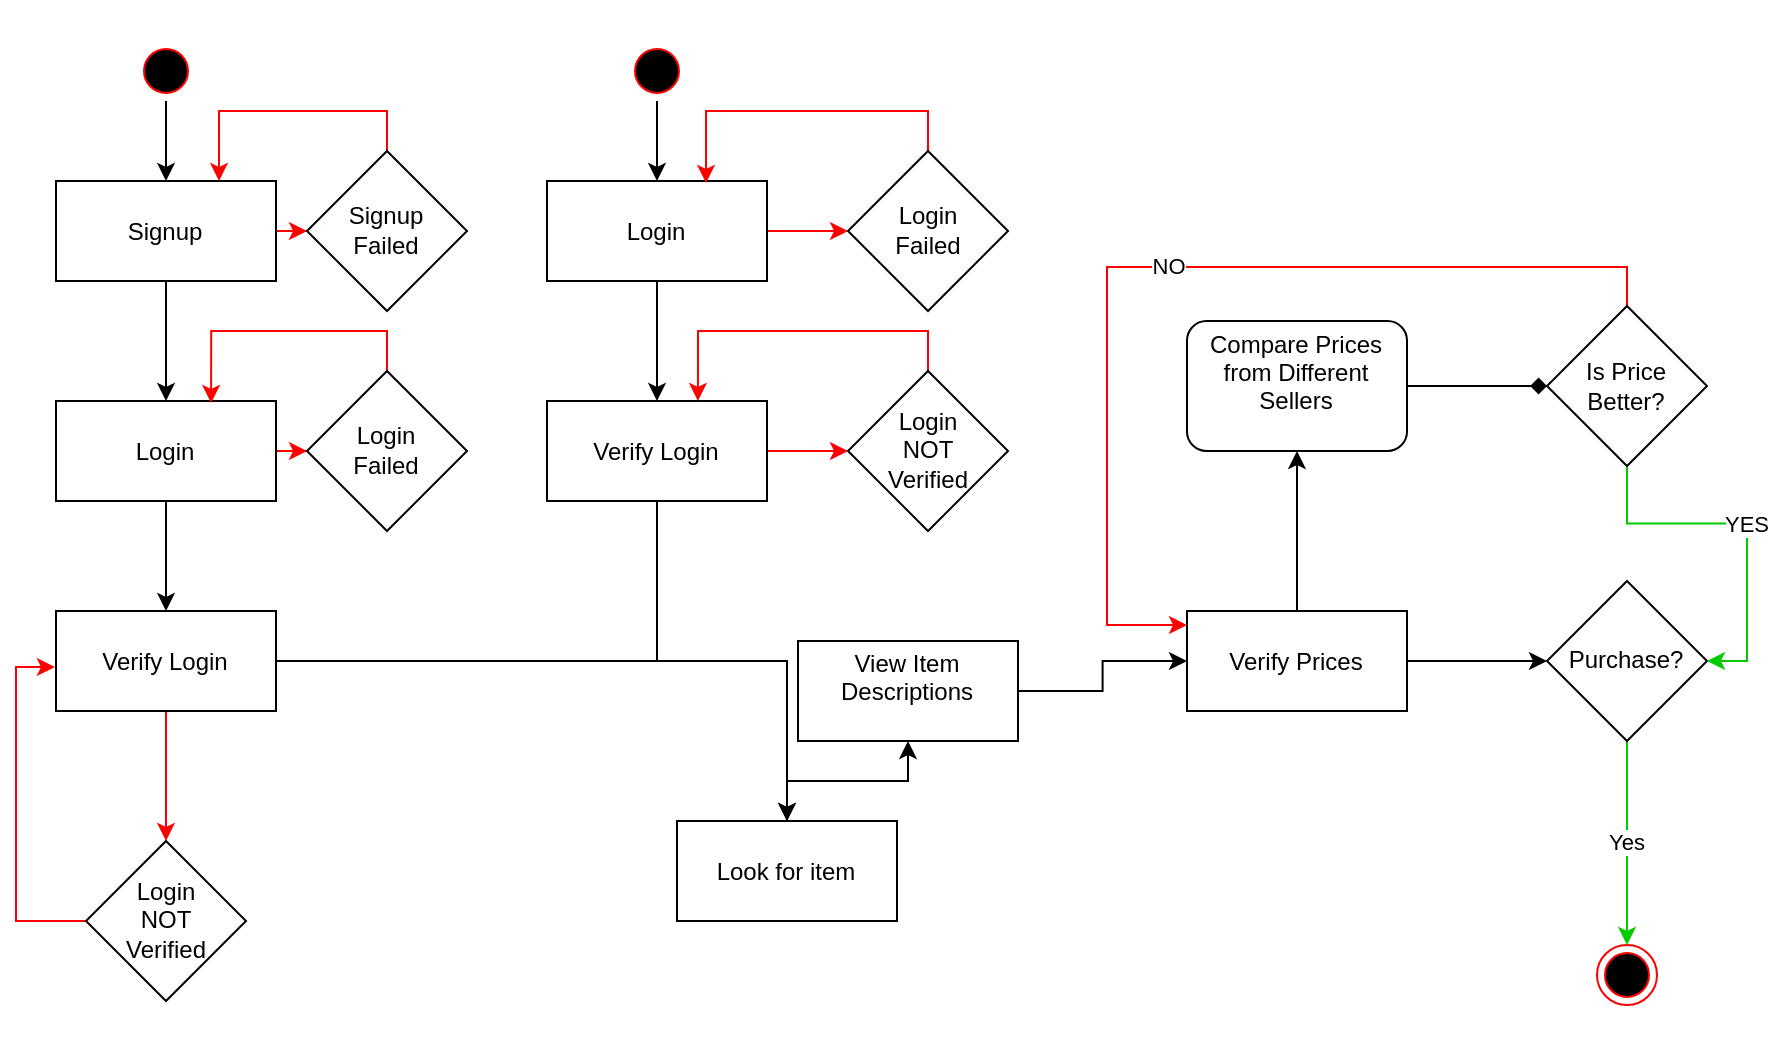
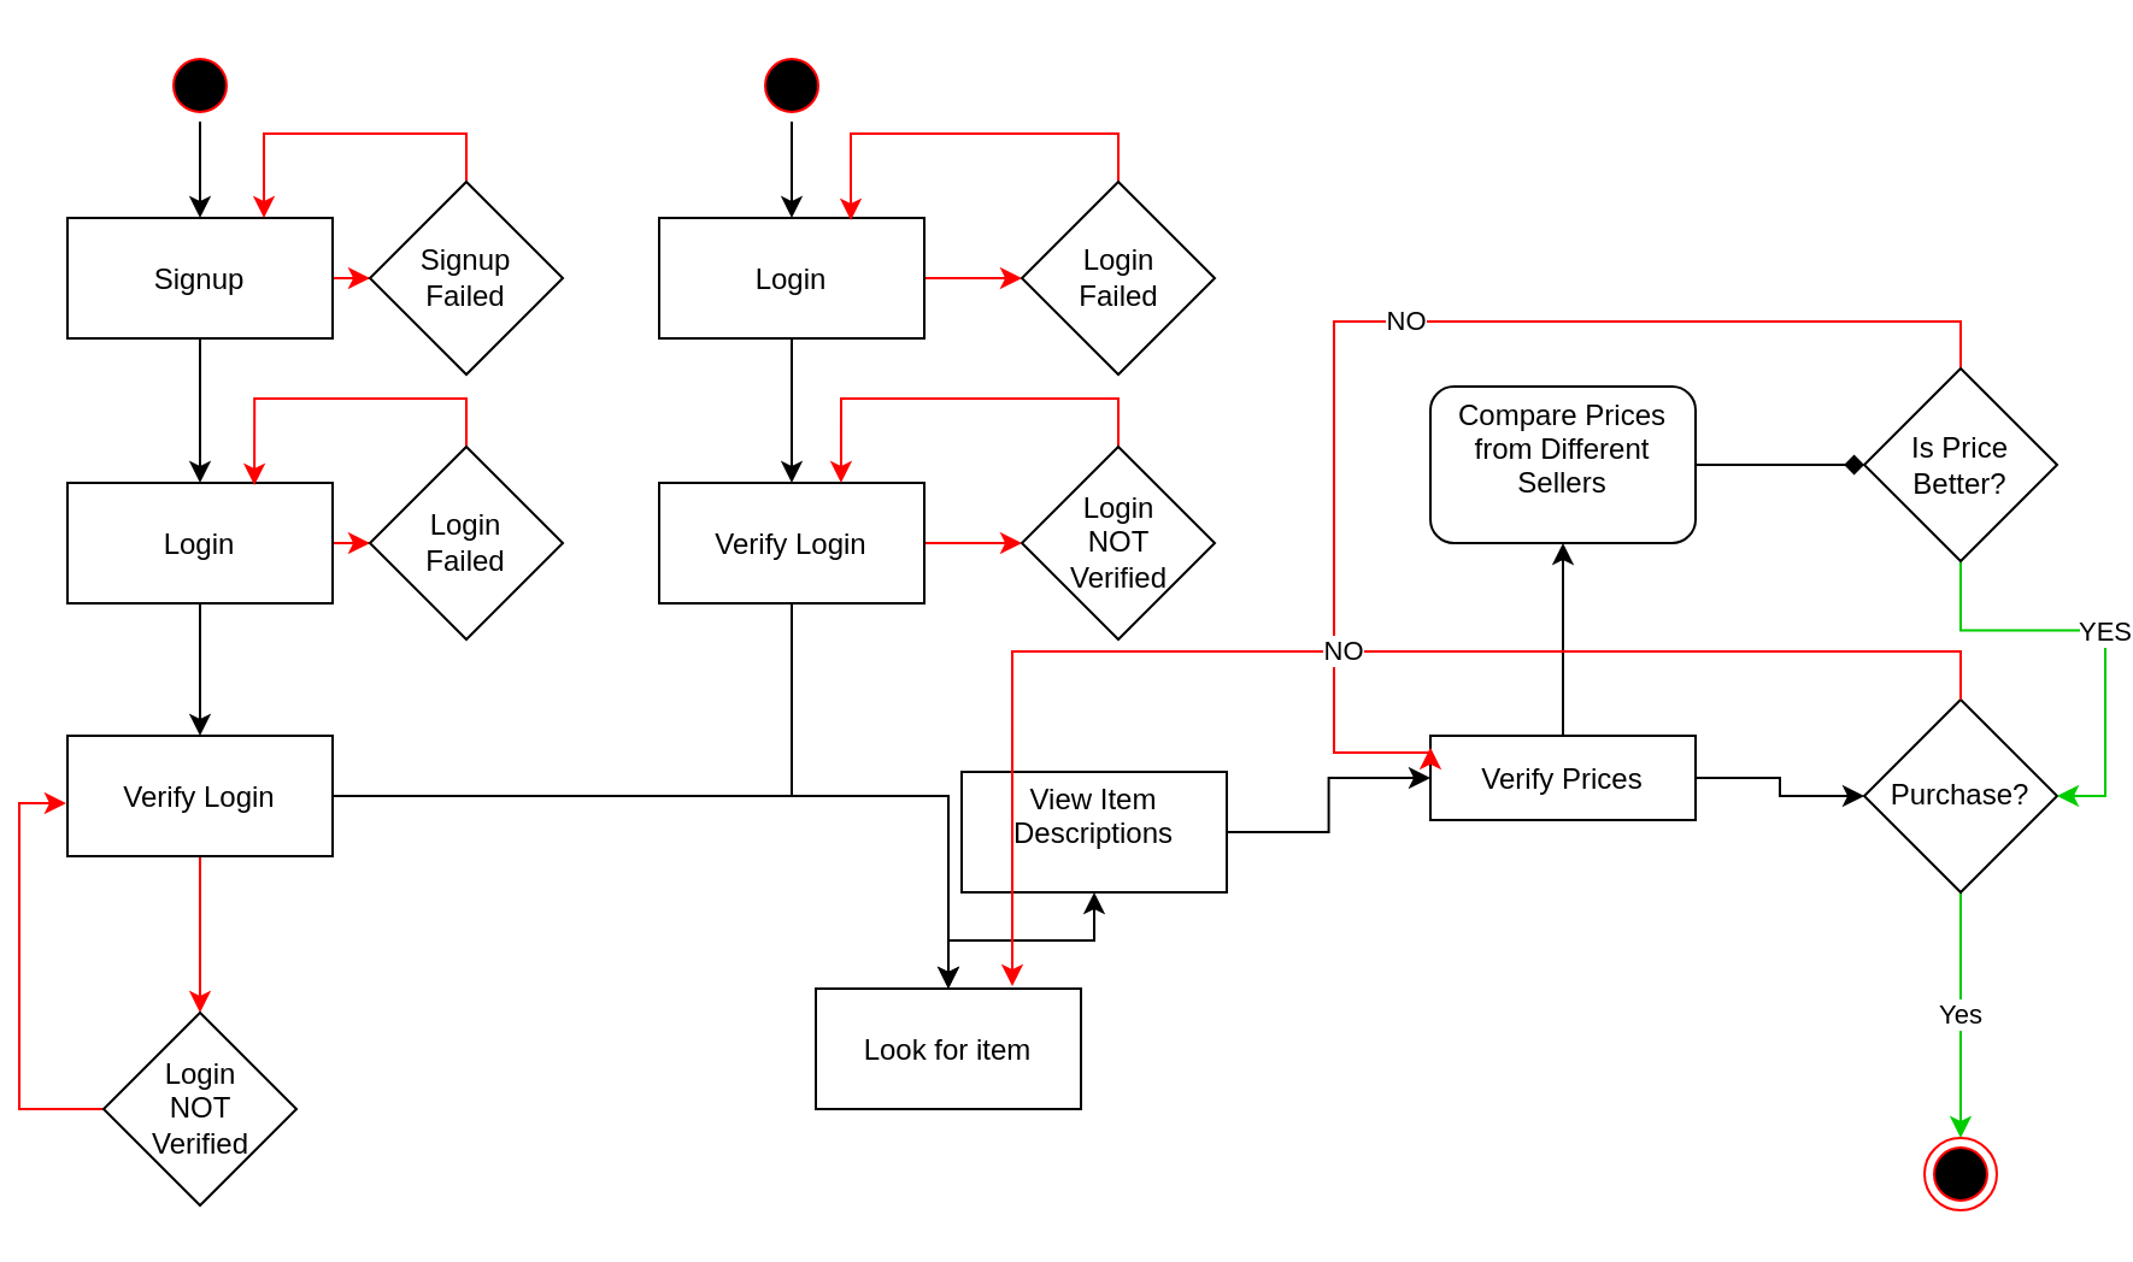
+ <mxCell id="46" value="NO" style="edgeStyle=orthogonalEdgeStyle;rounded=0;orthogonalLoop=1;jettySize=auto;html=1;exitX=0.5;exitY=0;exitDx=0;exitDy=0;entryX=0.741;entryY=-0.02;entryDx=0;entryDy=0;entryPerimeter=0;strokeColor=#FF0000;" edge="1" parent="1" source="40" target="29"><mxGeometry relative="1" as="geometry" /></mxCell>
- <mxCell id="38" value="Verify Prices" style="fillColor=rgb(255, 255, 255);strokeColor=rgb(0, 0, 0);fontColor=rgb(0, 0, 0);" vertex="1" parent="1"><mxGeometry x="586" y="305" width="110" height="50" as="geometry" /></mxCell>
+ <mxCell id="38" value="Verify Prices" style="fillColor=rgb(255, 255, 255);strokeColor=rgb(0, 0, 0);fontColor=rgb(0, 0, 0);" vertex="1" parent="1"><mxGeometry x="586" y="305" width="110" height="35" as="geometry" /></mxCell>
